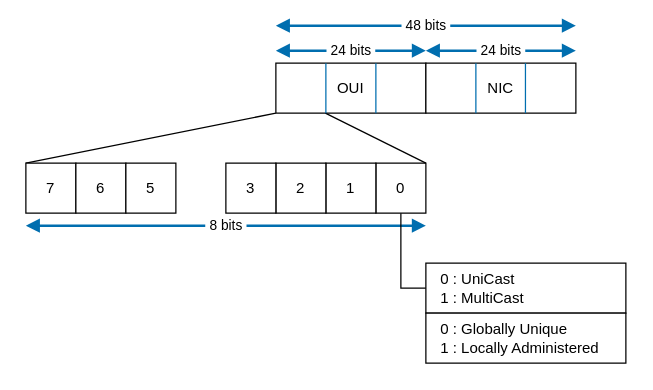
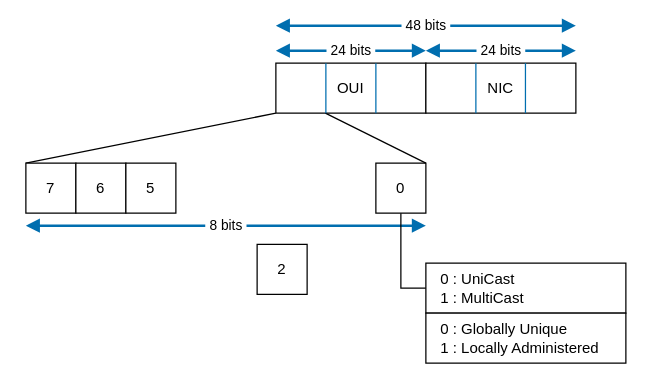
- <mxCell id="15" value="3" style="whiteSpace=wrap;html=1;rounded=0;" vertex="1" parent="1"><mxGeometry x="180" y="130" width="40" height="40" as="geometry" /></mxCell>
- <mxCell id="14" value="2" style="whiteSpace=wrap;html=1;rounded=0;" vertex="1" parent="1"><mxGeometry x="220" y="130" width="40" height="40" as="geometry" /></mxCell>
+ <mxCell id="14" value="2" style="whiteSpace=wrap;html=1;rounded=0;" vertex="1" parent="1"><mxGeometry x="205" y="195" width="40" height="40" as="geometry" /></mxCell>
- <mxCell id="13" value="1" style="whiteSpace=wrap;html=1;rounded=0;" vertex="1" parent="1"><mxGeometry x="260" y="130" width="40" height="40" as="geometry" /></mxCell>
